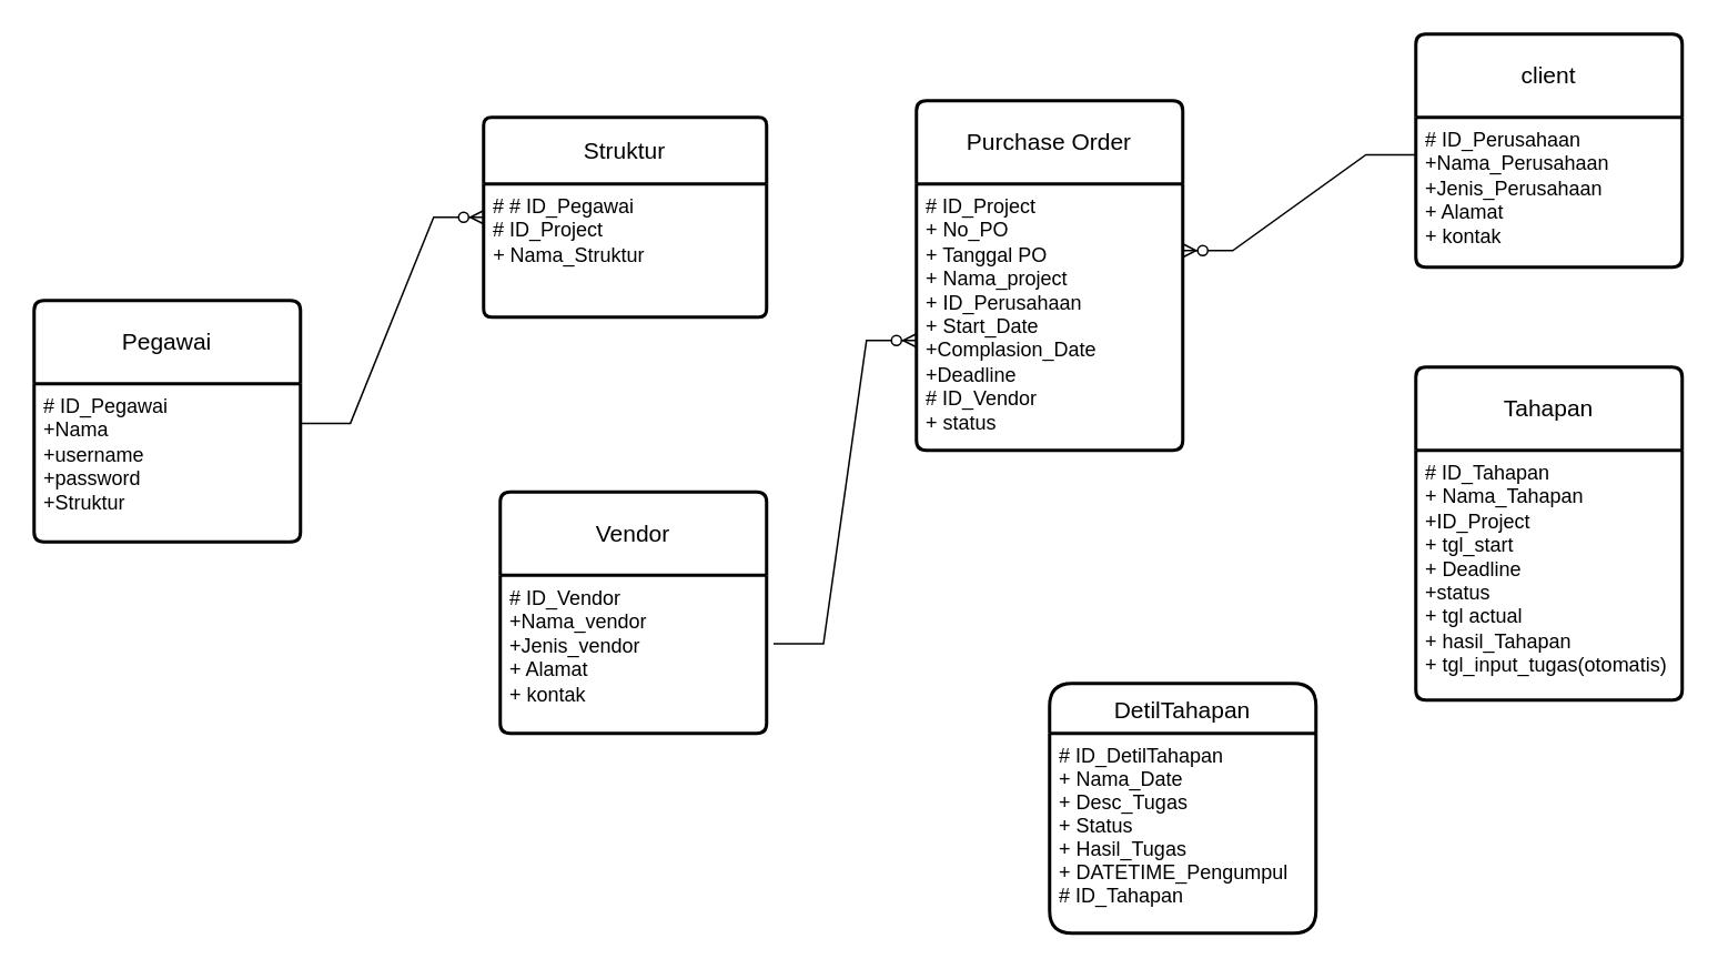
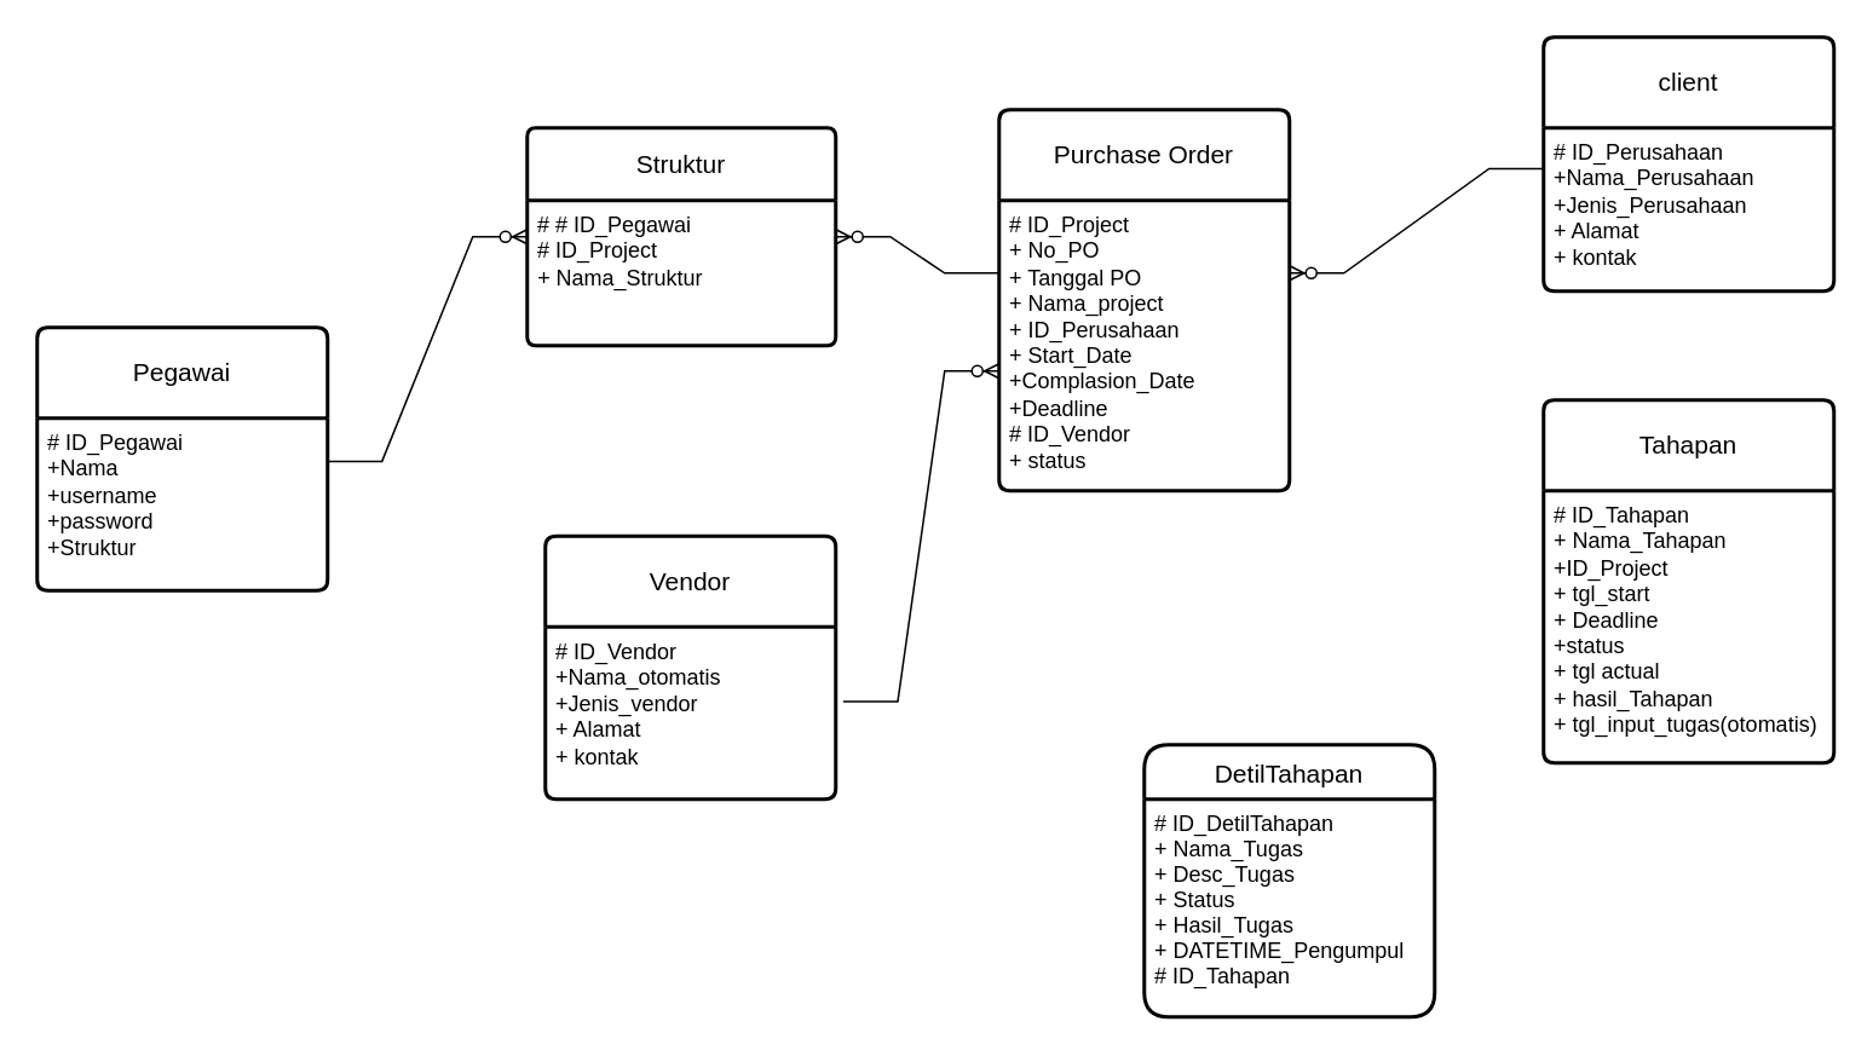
+ <mxCell id="12" value="" style="edgeStyle=entityRelationEdgeStyle;fontSize=12;html=1;endArrow=ERzeroToMany;endFill=1;rounded=0;entryX=1;entryY=0.25;entryDx=0;entryDy=0;exitX=0;exitY=0.25;exitDx=0;exitDy=0;" edge="1" parent="1" source="3" target="10"><mxGeometry width="100" height="100" relative="1" as="geometry"><mxPoint x="510" y="220" as="sourcePoint" /><mxPoint x="610" y="120" as="targetPoint" /></mxGeometry></mxCell>
- <mxCell id="18" value="# ID_Vendor&lt;br&gt;+Nama_vendor&lt;br&gt;+Jenis_vendor&lt;br&gt;+ Alamat&lt;br&gt;+ kontak" style="align=left;strokeColor=none;fillColor=none;spacingLeft=4;fontSize=12;verticalAlign=top;resizable=0;rotatable=0;part=1;html=1;" vertex="1" parent="17"><mxGeometry y="50" width="160" height="95" as="geometry" /></mxCell>
+ <mxCell id="18" value="# ID_Vendor&lt;br&gt;+Nama_otomatis&lt;br&gt;+Jenis_vendor&lt;br&gt;+ Alamat&lt;br&gt;+ kontak" style="align=left;strokeColor=none;fillColor=none;spacingLeft=4;fontSize=12;verticalAlign=top;resizable=0;rotatable=0;part=1;html=1;" vertex="1" parent="17"><mxGeometry y="50" width="160" height="95" as="geometry" /></mxCell>
- <mxCell id="16" value="# ID_DetilTahapan&#10;+ Nama_Date&#10;+ Desc_Tugas&#10;+ Status&#10;+ Hasil_Tugas&#10;+ DATETIME_Pengumpul&#10;# ID_Tahapan&#10;" style="align=left;strokeColor=none;fillColor=none;spacingLeft=4;fontSize=12;verticalAlign=top;resizable=0;rotatable=0;part=1;" vertex="1" parent="15"><mxGeometry y="30" width="160" height="120" as="geometry" /></mxCell>
+ <mxCell id="16" value="# ID_DetilTahapan&#10;+ Nama_Tugas&#10;+ Desc_Tugas&#10;+ Status&#10;+ Hasil_Tugas&#10;+ DATETIME_Pengumpul&#10;# ID_Tahapan&#10;" style="align=left;strokeColor=none;fillColor=none;spacingLeft=4;fontSize=12;verticalAlign=top;resizable=0;rotatable=0;part=1;" vertex="1" parent="15"><mxGeometry y="30" width="160" height="120" as="geometry" /></mxCell>
